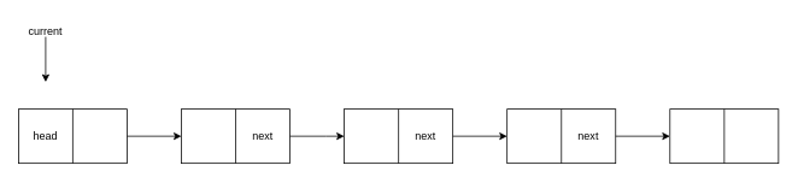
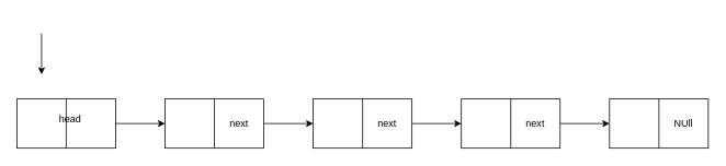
- <mxCell id="28" value="current" style="text;html=1;align=center;verticalAlign=middle;whiteSpace=wrap;rounded=0;movable=1;resizable=1;rotatable=1;deletable=1;editable=1;locked=0;connectable=1;" vertex="1" parent="26"><mxGeometry width="60" height="30" as="geometry" /></mxCell>
- <mxCell id="18" value="head" style="text;html=1;align=center;verticalAlign=middle;whiteSpace=wrap;rounded=0;" vertex="1" parent="1"><mxGeometry x="20" y="135" width="60" height="30" as="geometry" /></mxCell>
+ <mxCell id="18" value="head" style="text;html=1;align=center;verticalAlign=middle;whiteSpace=wrap;rounded=0;" vertex="1" parent="1"><mxGeometry x="55" y="130" width="60" height="30" as="geometry" /></mxCell>
+ <mxCell id="24" value="NUll" style="text;html=1;align=center;verticalAlign=middle;whiteSpace=wrap;rounded=0;" vertex="1" parent="21"><mxGeometry x="60" y="15" width="60" height="30" as="geometry" /></mxCell>
